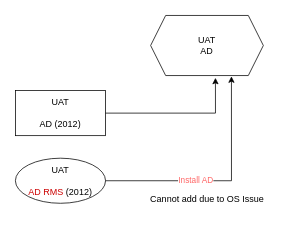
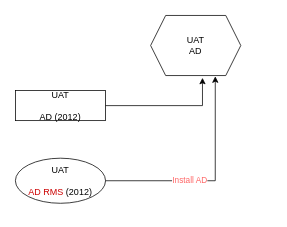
- <mxCell id="4" value="UAT &lt;br&gt;AD" style="shape=hexagon;perimeter=hexagonPerimeter2;whiteSpace=wrap;html=1;fixedSize=1;" vertex="1" parent="1"><mxGeometry x="200" y="20" width="150" height="80" as="geometry" /></mxCell>
+ <mxCell id="4" value="UAT &lt;br&gt;AD" style="shape=hexagon;perimeter=hexagonPerimeter2;whiteSpace=wrap;html=1;fixedSize=1;" vertex="1" parent="1"><mxGeometry x="200" y="20" width="120" height="80" as="geometry" /></mxCell>
- <mxCell id="2" value="UAT&lt;br&gt;&lt;br&gt;AD (2012)" style="whiteSpace=wrap;html=1;" vertex="1" parent="1"><mxGeometry x="20" y="120" width="120" height="60" as="geometry" /></mxCell>
+ <mxCell id="2" value="UAT&lt;br&gt;&lt;br&gt;AD (2012)" style="whiteSpace=wrap;html=1;" vertex="1" parent="1"><mxGeometry x="20" y="120" width="120" height="40" as="geometry" /></mxCell>
- <mxCell id="8" value="Cannot add due to OS Issue" style="text;html=1;align=center;verticalAlign=middle;resizable=0;points=[];autosize=1;strokeColor=none;fillColor=none;" vertex="1" parent="1"><mxGeometry x="190" y="250" width="170" height="30" as="geometry" /></mxCell>
